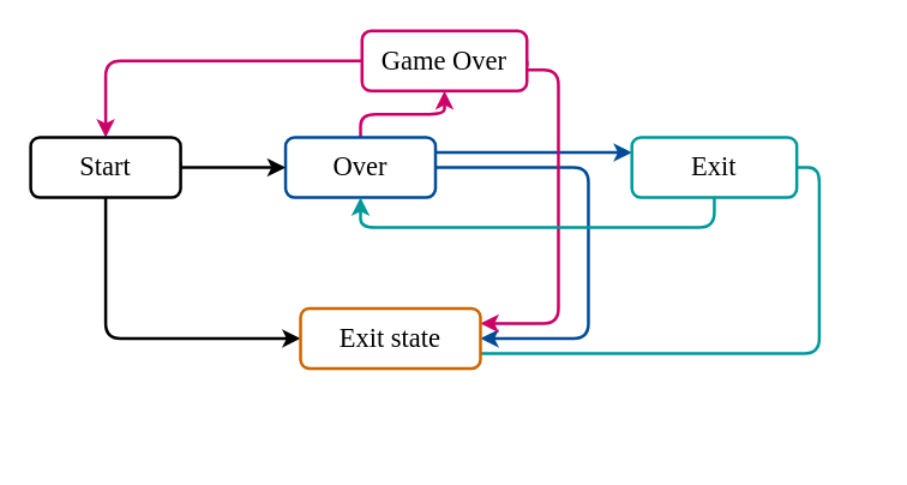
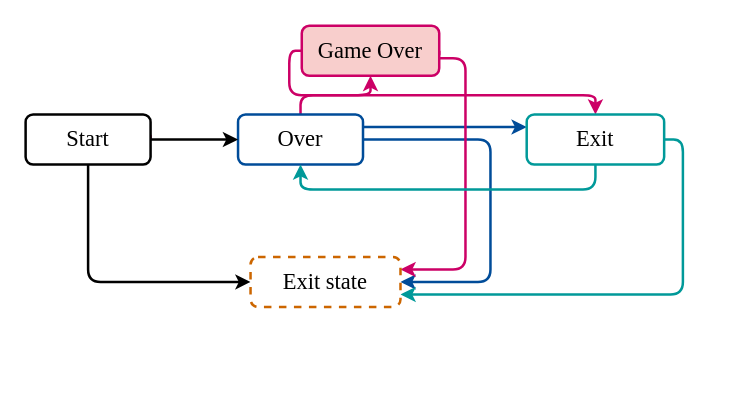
- <mxCell id="9" style="edgeStyle=orthogonalEdgeStyle;html=1;exitX=0;exitY=0.5;exitDx=0;exitDy=0;strokeColor=#CC0066;entryX=0.5;entryY=0;entryDx=0;entryDy=0;fillColor=#d80073;strokeWidth=2;" edge="1" parent="1" source="10" target="16"><mxGeometry relative="1" as="geometry"><mxPoint x="66.029" y="48.143" as="targetPoint" /></mxGeometry></mxCell>
+ <mxCell id="9" style="edgeStyle=orthogonalEdgeStyle;html=1;exitX=0;exitY=0.5;exitDx=0;exitDy=0;strokeColor=#CC0066;fillColor=#d80073;strokeWidth=2;" edge="1" parent="1" source="10" target="13"><mxGeometry relative="1" as="geometry"><mxPoint x="66.029" y="48.143" as="targetPoint" /></mxGeometry></mxCell>
- <mxCell id="10" value="&lt;font style=&quot;font-size: 18px;&quot; face=&quot;Lucida Console&quot;&gt;Game Over&lt;/font&gt;" style="rounded=1;whiteSpace=wrap;html=1;strokeColor=#CC0066;strokeWidth=2;" parent="1" vertex="1"><mxGeometry x="241" y="20" width="110" height="40" as="geometry" /></mxCell>
+ <mxCell id="10" value="&lt;font style=&quot;font-size: 18px;&quot; face=&quot;Lucida Console&quot;&gt;Game Over&lt;/font&gt;" style="rounded=1;whiteSpace=wrap;html=1;strokeColor=#CC0066;strokeWidth=2;fillColor=#f8cecc;" parent="1" vertex="1"><mxGeometry x="241" y="20" width="110" height="40" as="geometry" /></mxCell>
- <mxCell id="14" value="&lt;font style=&quot;font-size: 18px;&quot; face=&quot;Lucida Console&quot;&gt;Exit state&lt;/font&gt;" style="rounded=1;whiteSpace=wrap;html=1;strokeWidth=2;strokeColor=#CC6600;" parent="1" vertex="1"><mxGeometry x="200" y="205" width="120" height="40" as="geometry" /></mxCell>
+ <mxCell id="14" value="&lt;font style=&quot;font-size: 18px;&quot; face=&quot;Lucida Console&quot;&gt;Exit state&lt;/font&gt;" style="rounded=1;whiteSpace=wrap;html=1;strokeWidth=2;strokeColor=#CC6600;dashed=1;" parent="1" vertex="1"><mxGeometry x="200" y="205" width="120" height="40" as="geometry" /></mxCell>
- <mxCell id="12" style="edgeStyle=elbowEdgeStyle;html=1;exitX=1;exitY=0.5;exitDx=0;exitDy=0;entryX=1;entryY=0.75;entryDx=0;entryDy=0;fontFamily=Lucida Console;fontSize=18;strokeColor=#009999;strokeWidth=2;endArrow=none;" parent="1" source="13" target="14" edge="1"><mxGeometry relative="1" as="geometry"><Array as="points"><mxPoint x="546" y="171" /><mxPoint x="583" y="301" /></Array></mxGeometry></mxCell>
+ <mxCell id="12" style="edgeStyle=elbowEdgeStyle;html=1;exitX=1;exitY=0.5;exitDx=0;exitDy=0;entryX=1;entryY=0.75;entryDx=0;entryDy=0;fontFamily=Lucida Console;fontSize=18;strokeColor=#009999;strokeWidth=2;" parent="1" source="13" target="14" edge="1"><mxGeometry relative="1" as="geometry"><Array as="points"><mxPoint x="546" y="171" /><mxPoint x="583" y="301" /></Array></mxGeometry></mxCell>
